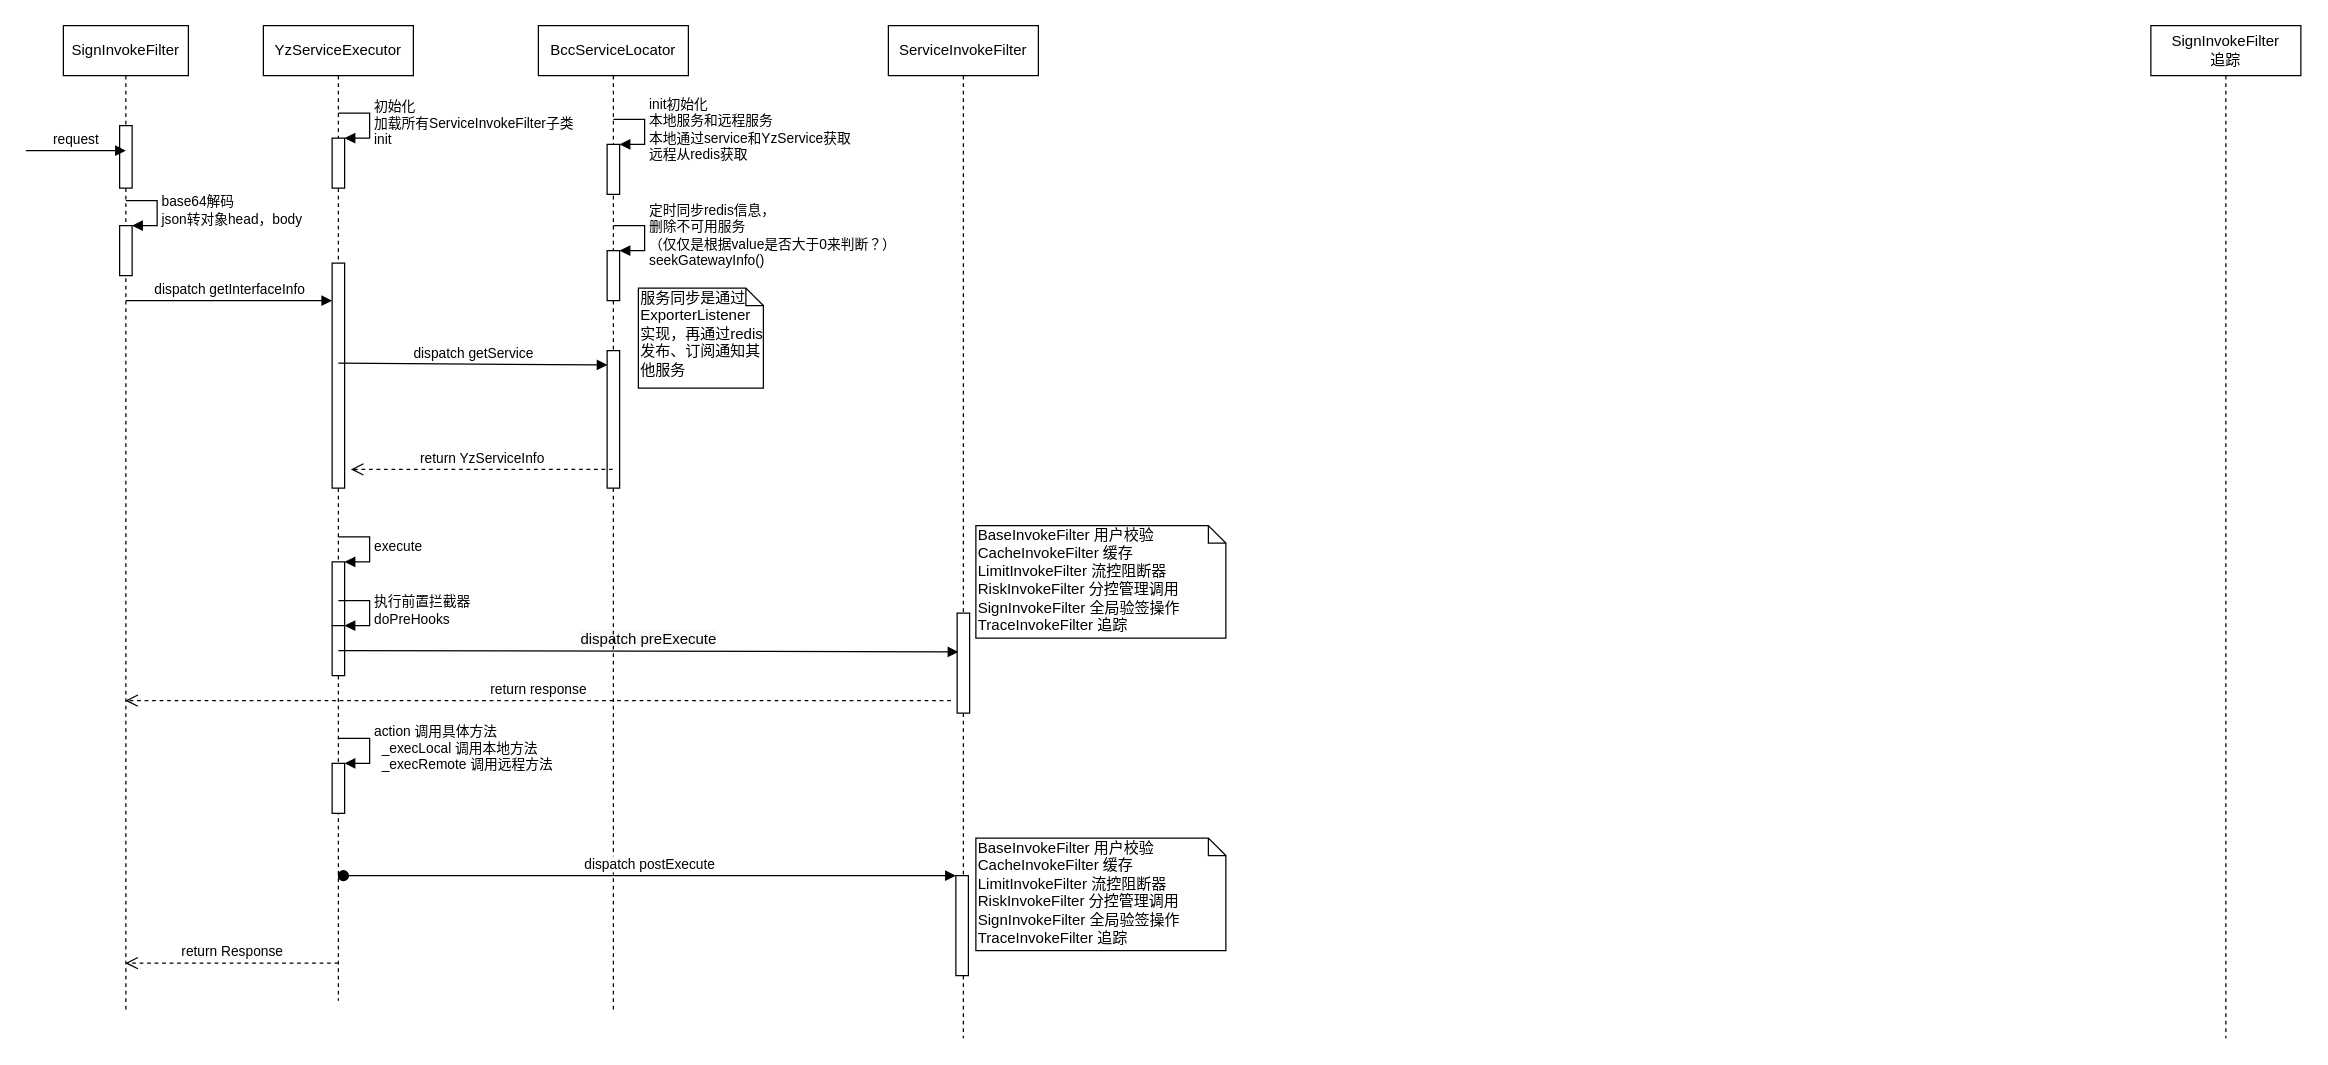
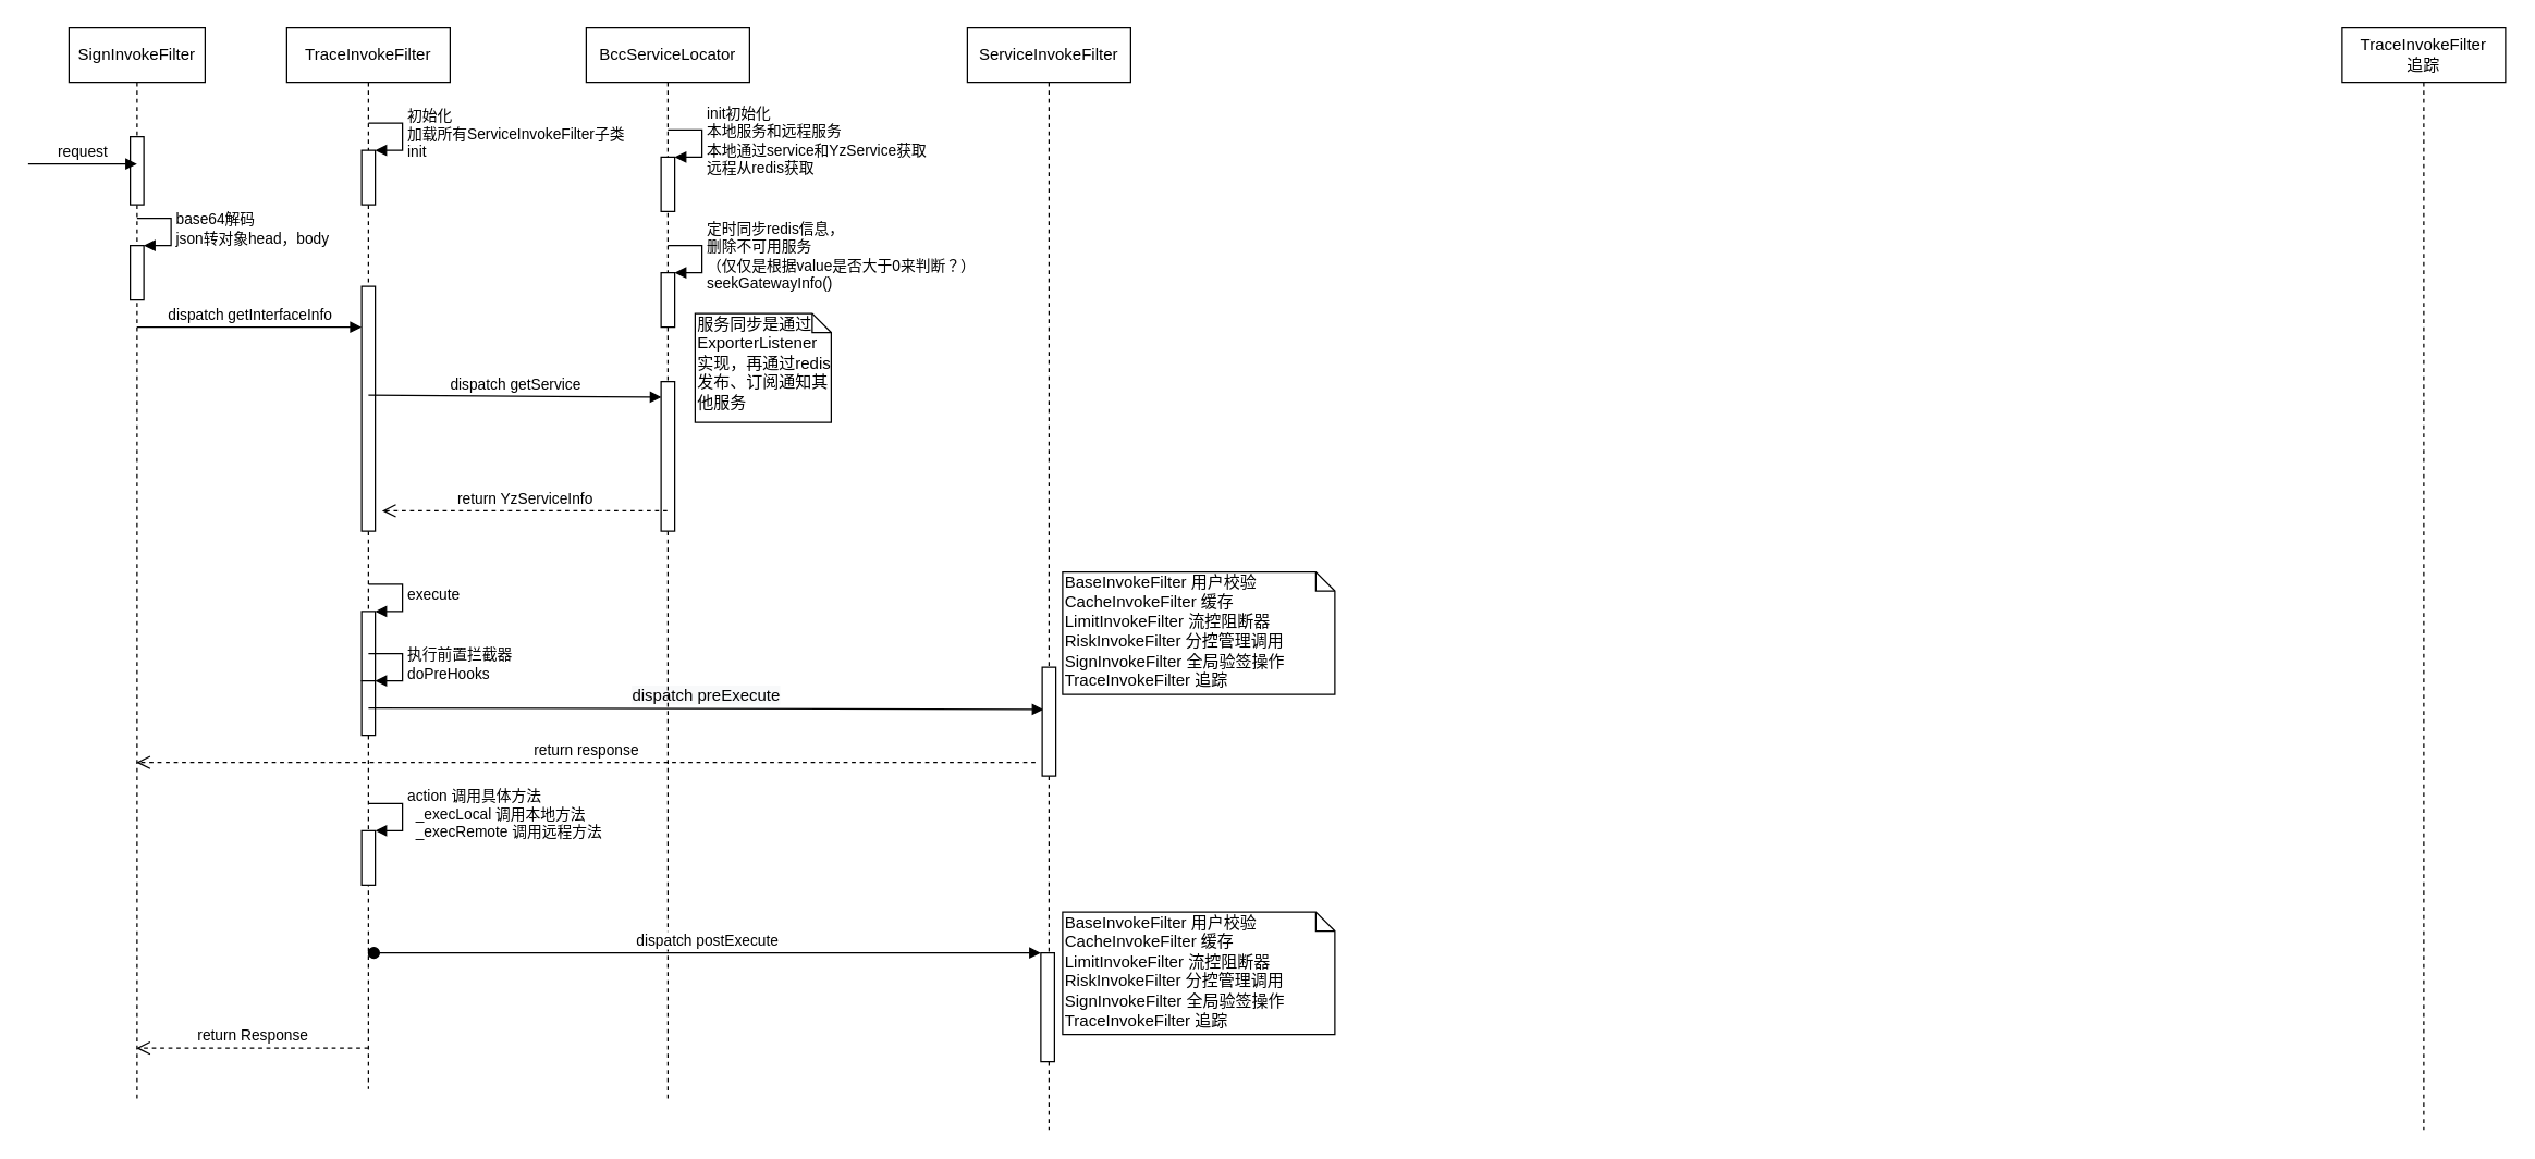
- <mxCell id="7" value="YzServiceExecutor" style="shape=umlLifeline;perimeter=lifelinePerimeter;whiteSpace=wrap;html=1;container=1;collapsible=0;recursiveResize=0;outlineConnect=0;" parent="1" vertex="1"><mxGeometry x="210" y="20" width="120" height="780" as="geometry" /></mxCell>
+ <mxCell id="7" value="TraceInvokeFilter" style="shape=umlLifeline;perimeter=lifelinePerimeter;whiteSpace=wrap;html=1;container=1;collapsible=0;recursiveResize=0;outlineConnect=0;" parent="1" vertex="1"><mxGeometry x="210" y="20" width="120" height="780" as="geometry" /></mxCell>
- <mxCell id="32" value="&lt;span style=&quot;text-align: left ; white-space: nowrap&quot;&gt;SignInvokeFilter&lt;br&gt;追踪&lt;/span&gt;" style="shape=umlLifeline;perimeter=lifelinePerimeter;whiteSpace=wrap;html=1;container=1;collapsible=0;recursiveResize=0;outlineConnect=0;" parent="1" vertex="1"><mxGeometry x="1720" y="20" width="120" height="810" as="geometry" /></mxCell>
+ <mxCell id="32" value="&lt;span style=&quot;text-align: left ; white-space: nowrap&quot;&gt;TraceInvokeFilter&lt;br&gt;追踪&lt;/span&gt;" style="shape=umlLifeline;perimeter=lifelinePerimeter;whiteSpace=wrap;html=1;container=1;collapsible=0;recursiveResize=0;outlineConnect=0;" parent="1" vertex="1"><mxGeometry x="1720" y="20" width="120" height="810" as="geometry" /></mxCell>
